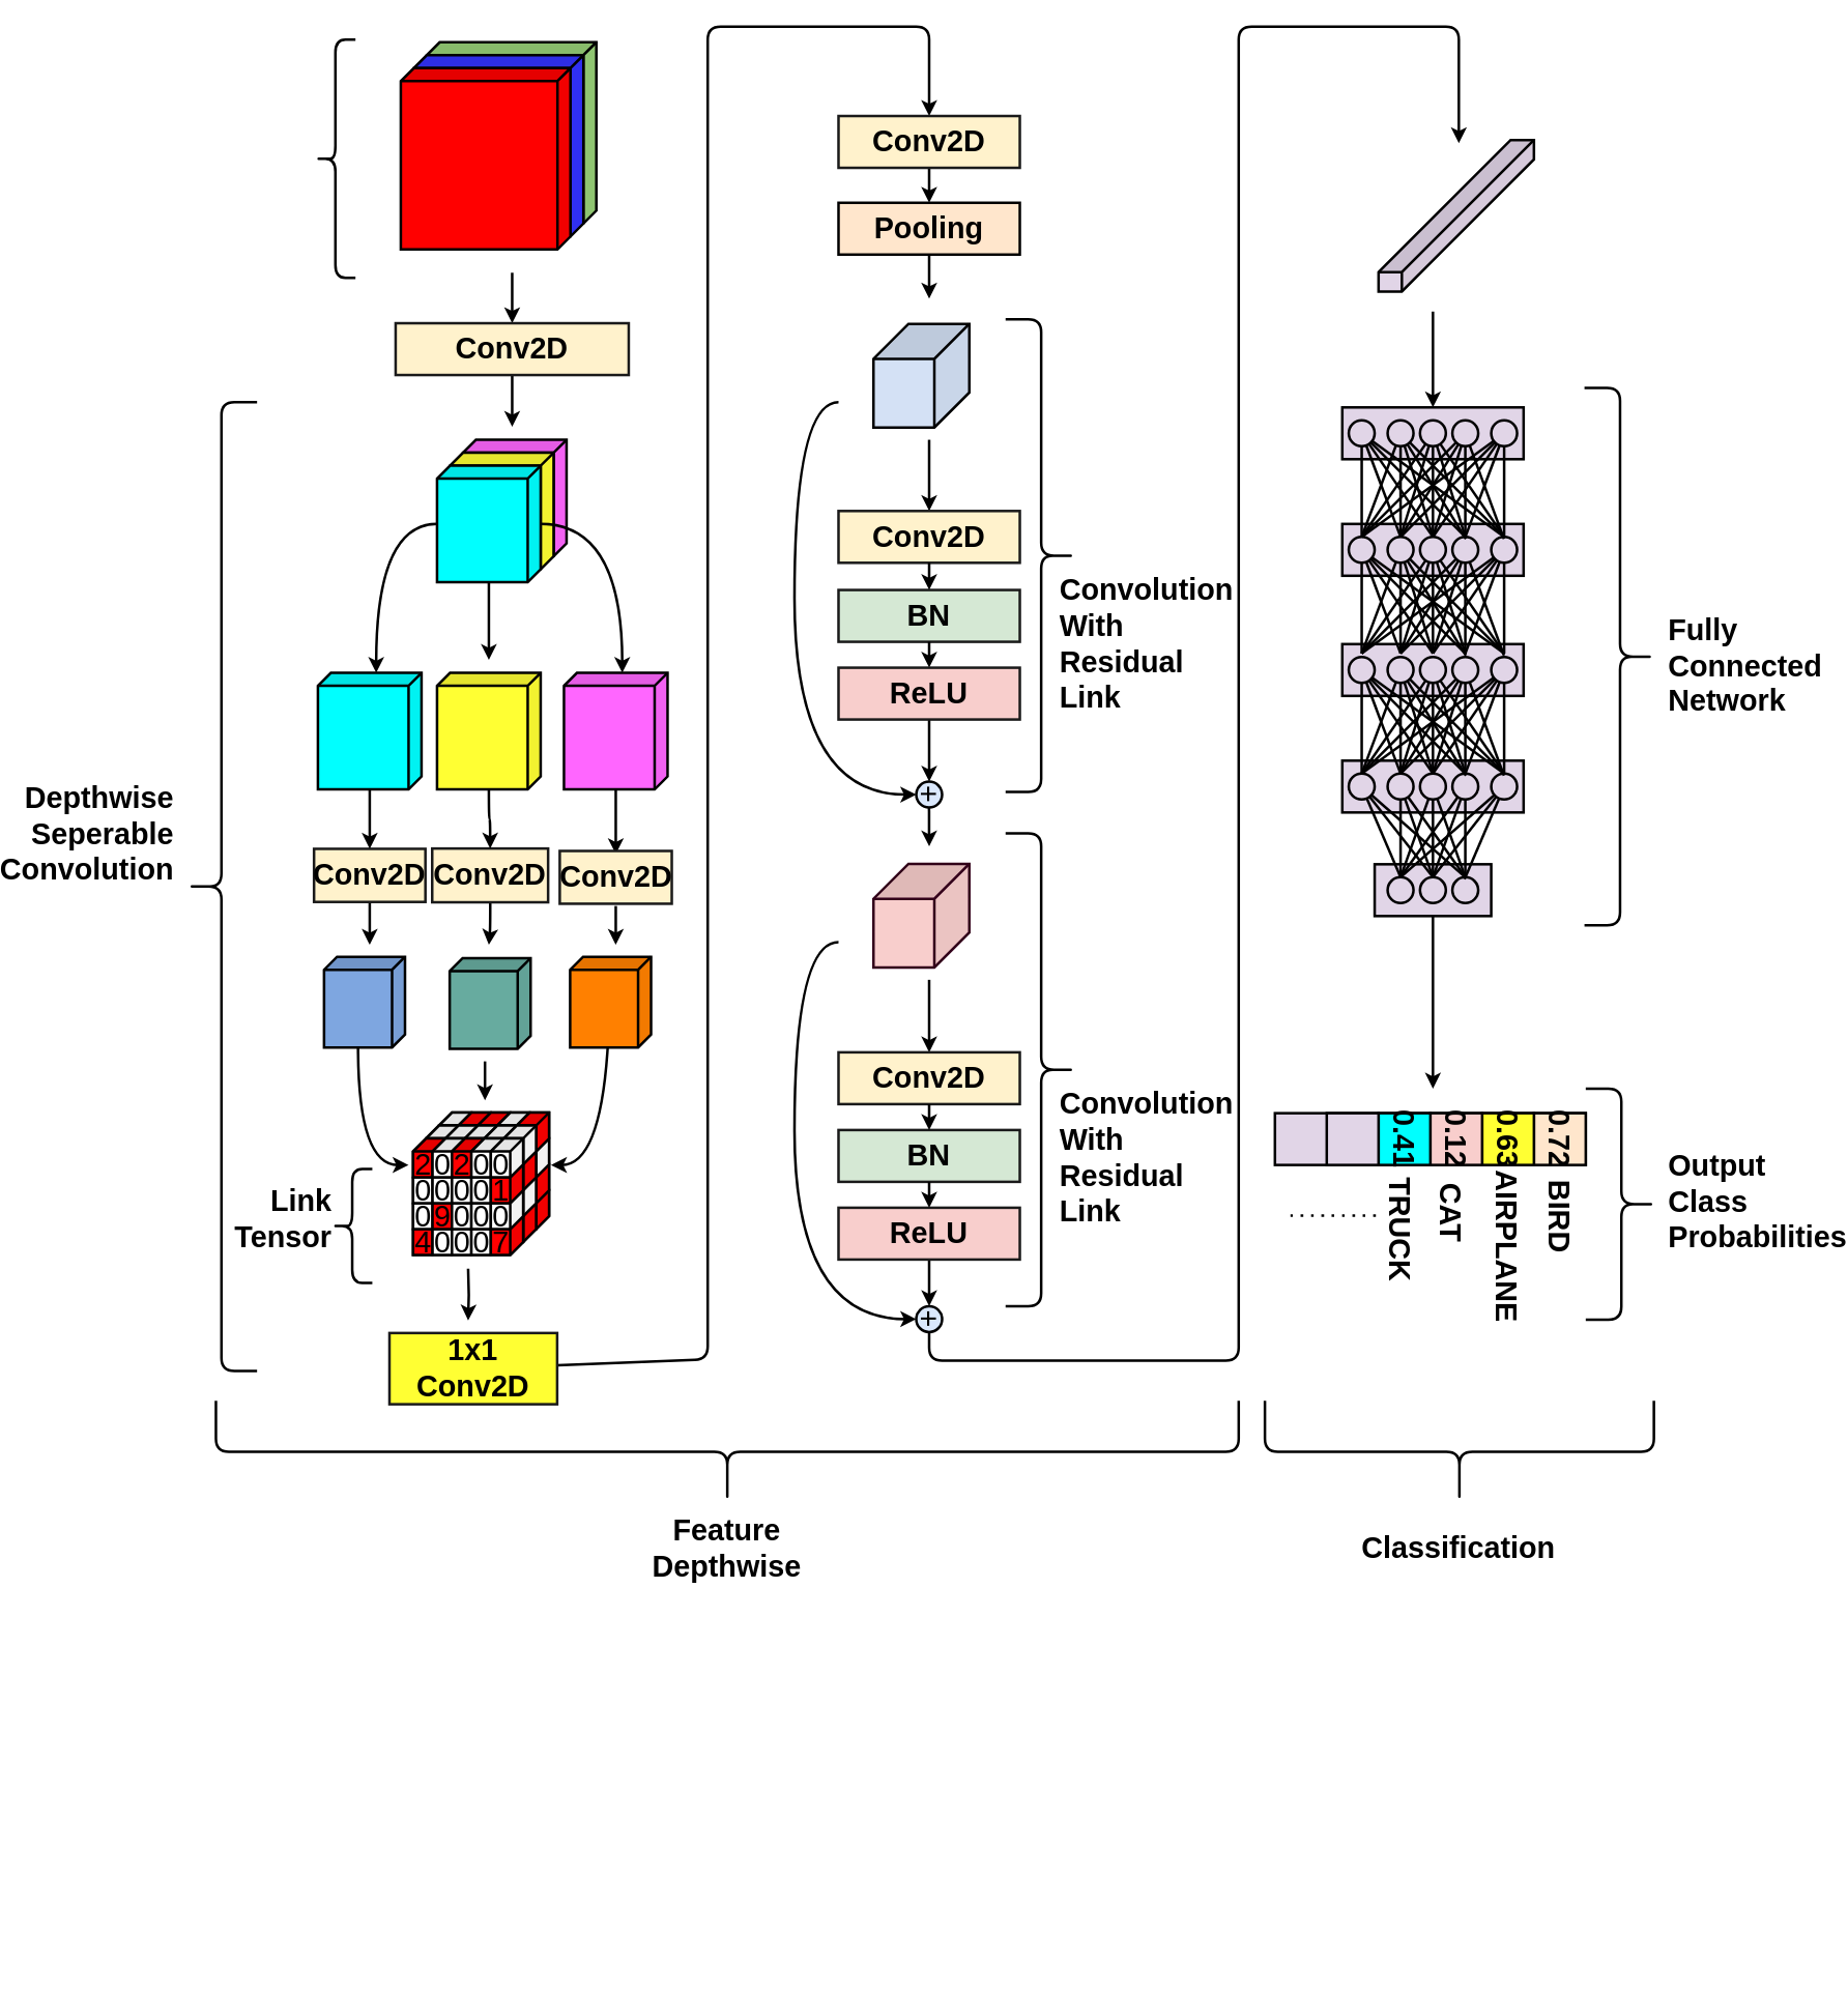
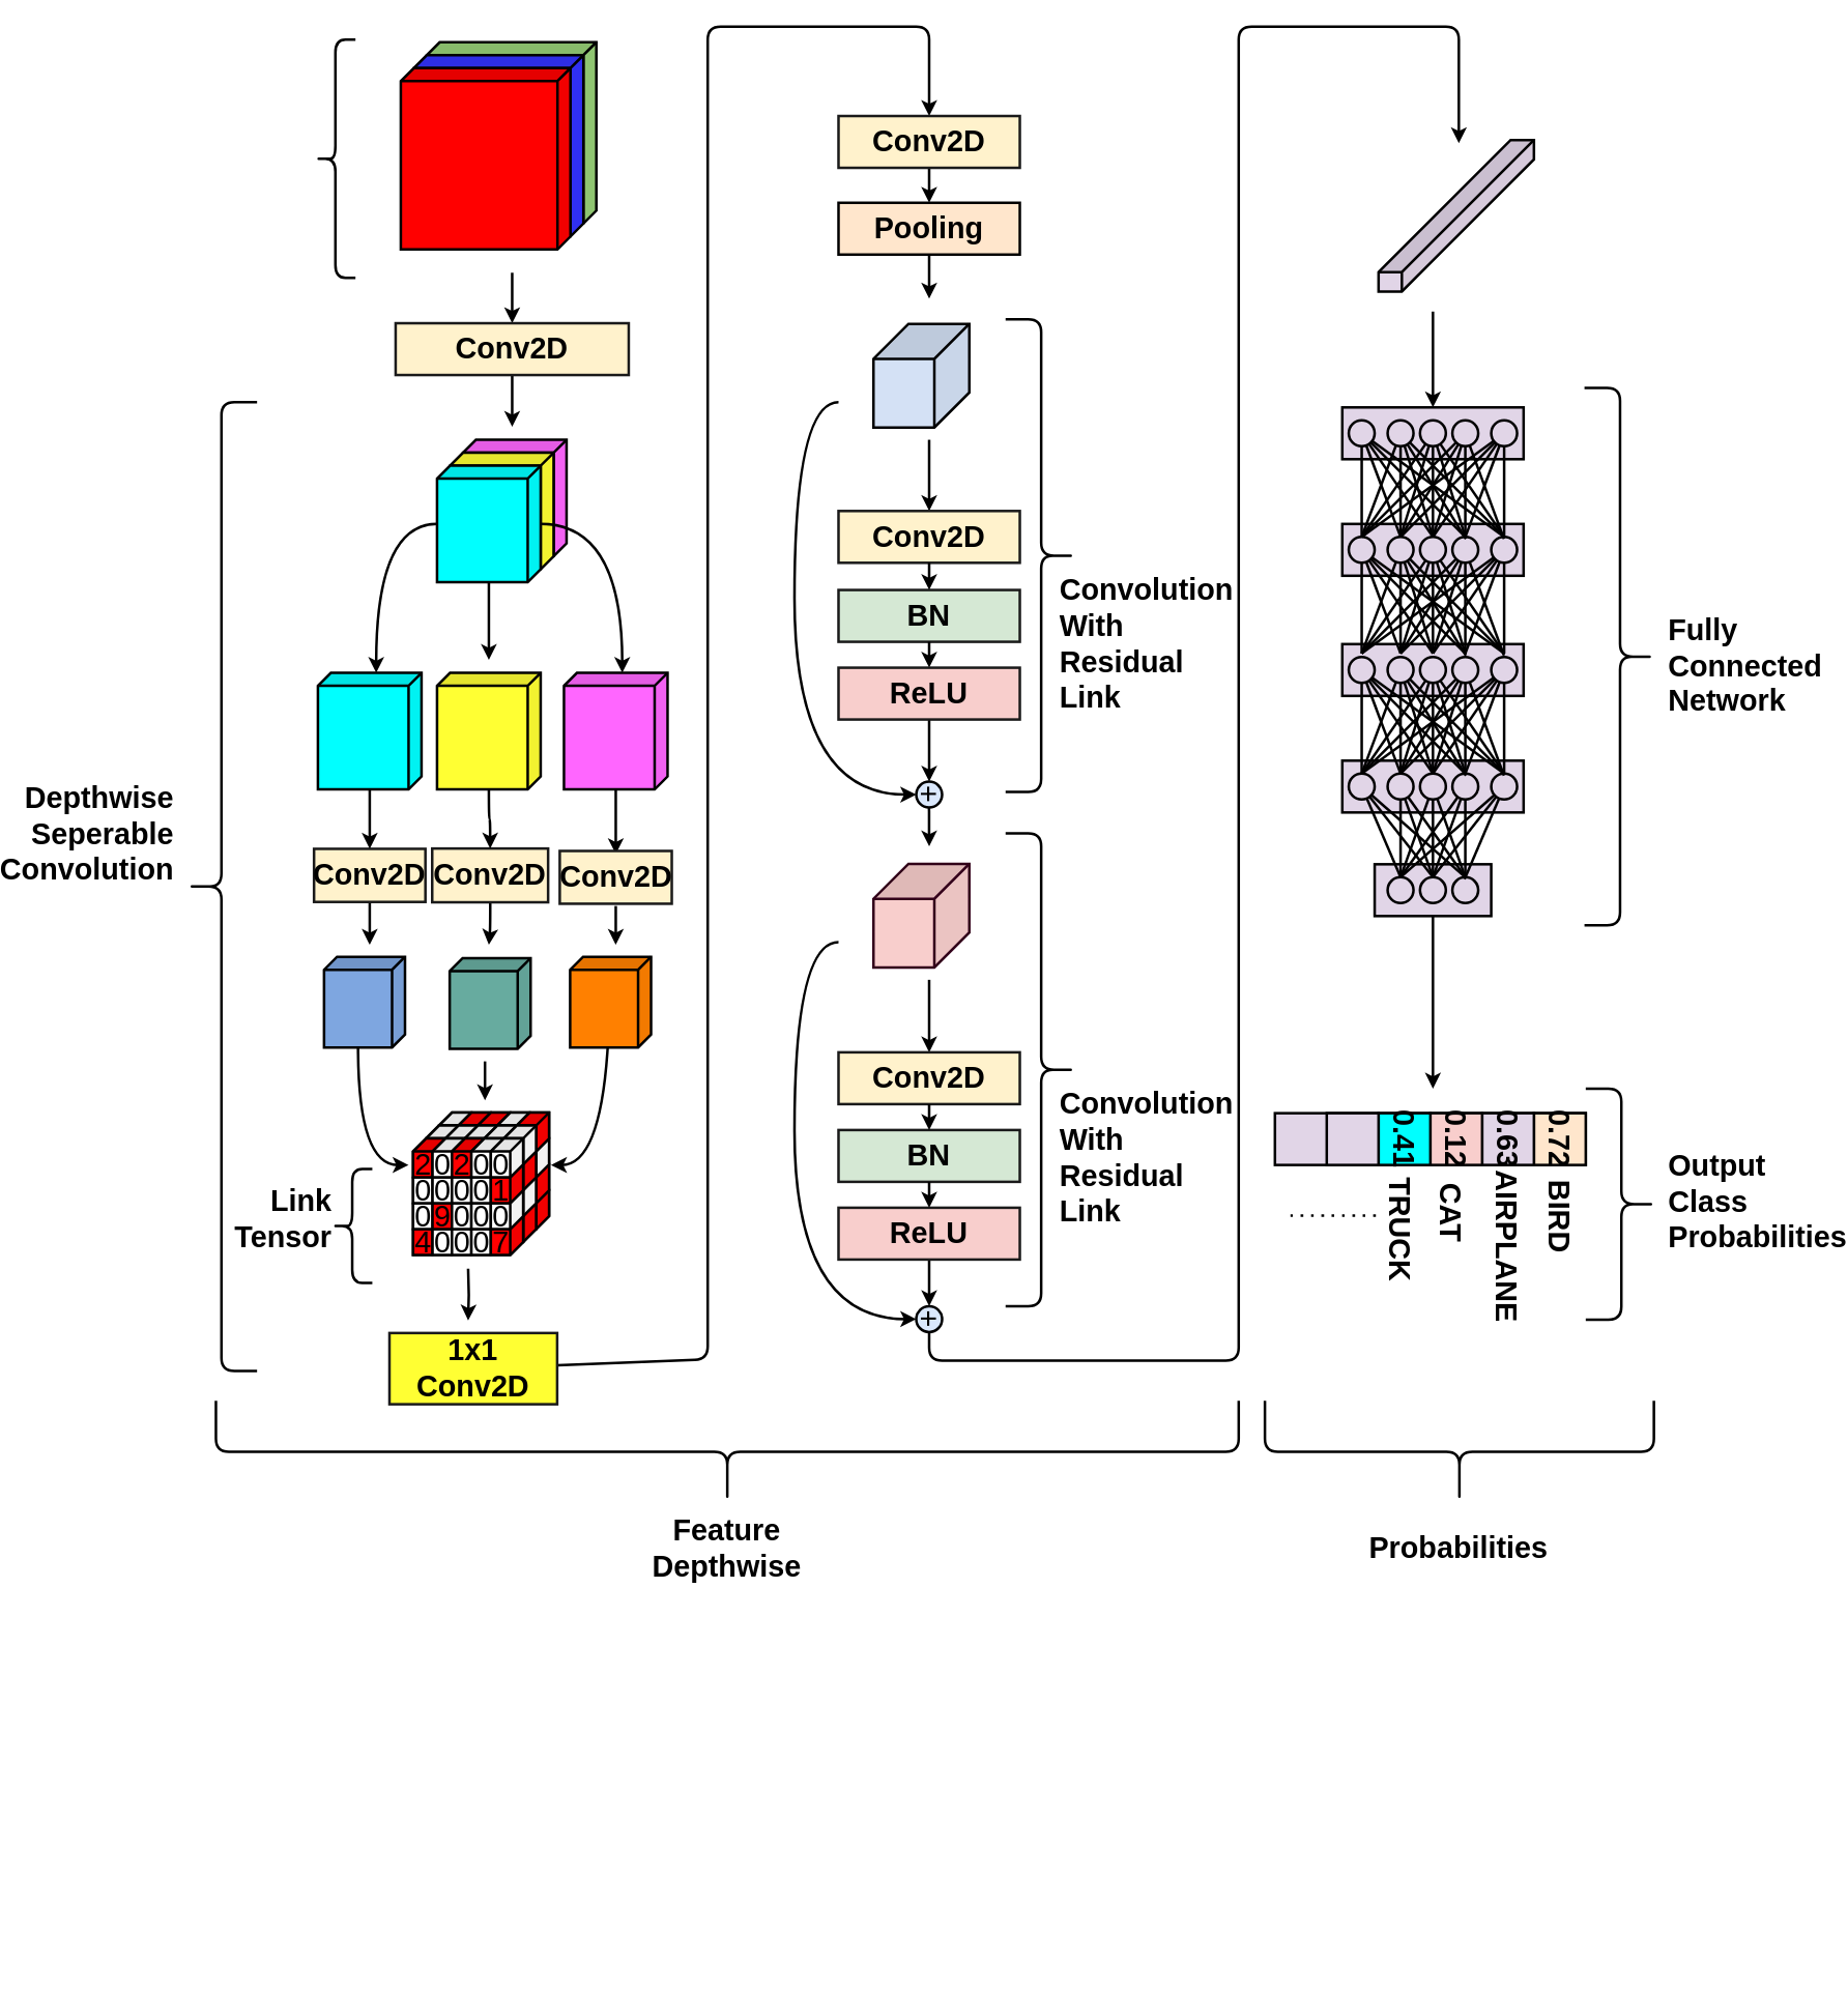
- <mxCell id="74" value="0.63" style="rounded=0;whiteSpace=wrap;html=1;fillColor=#ffff33;rotation=90;strokeColor=#000000;strokeWidth=2;fontStyle=1;fontSize=23;" parent="1" vertex="1"><mxGeometry x="1088" y="859" width="40" height="40" as="geometry" /></mxCell>
+ <mxCell id="74" value="0.63" style="rounded=0;whiteSpace=wrap;html=1;fillColor=#e1d5e7;rotation=90;strokeColor=#000000;strokeWidth=2;fontStyle=1;fontSize=23;" parent="1" vertex="1"><mxGeometry x="1088" y="859" width="40" height="40" as="geometry" /></mxCell>
- <mxCell id="256" value="Classification" style="text;html=1;strokeColor=none;fillColor=none;align=center;verticalAlign=middle;whiteSpace=wrap;rounded=0;fontSize=23;fontStyle=1" parent="1" vertex="1"><mxGeometry x="970.44" y="1170" width="200" height="50" as="geometry" /></mxCell>
+ <mxCell id="256" value="Probabilities" style="text;html=1;strokeColor=none;fillColor=none;align=center;verticalAlign=middle;whiteSpace=wrap;rounded=0;fontSize=23;fontStyle=1" parent="1" vertex="1"><mxGeometry x="970.44" y="1170" width="200" height="50" as="geometry" /></mxCell>
